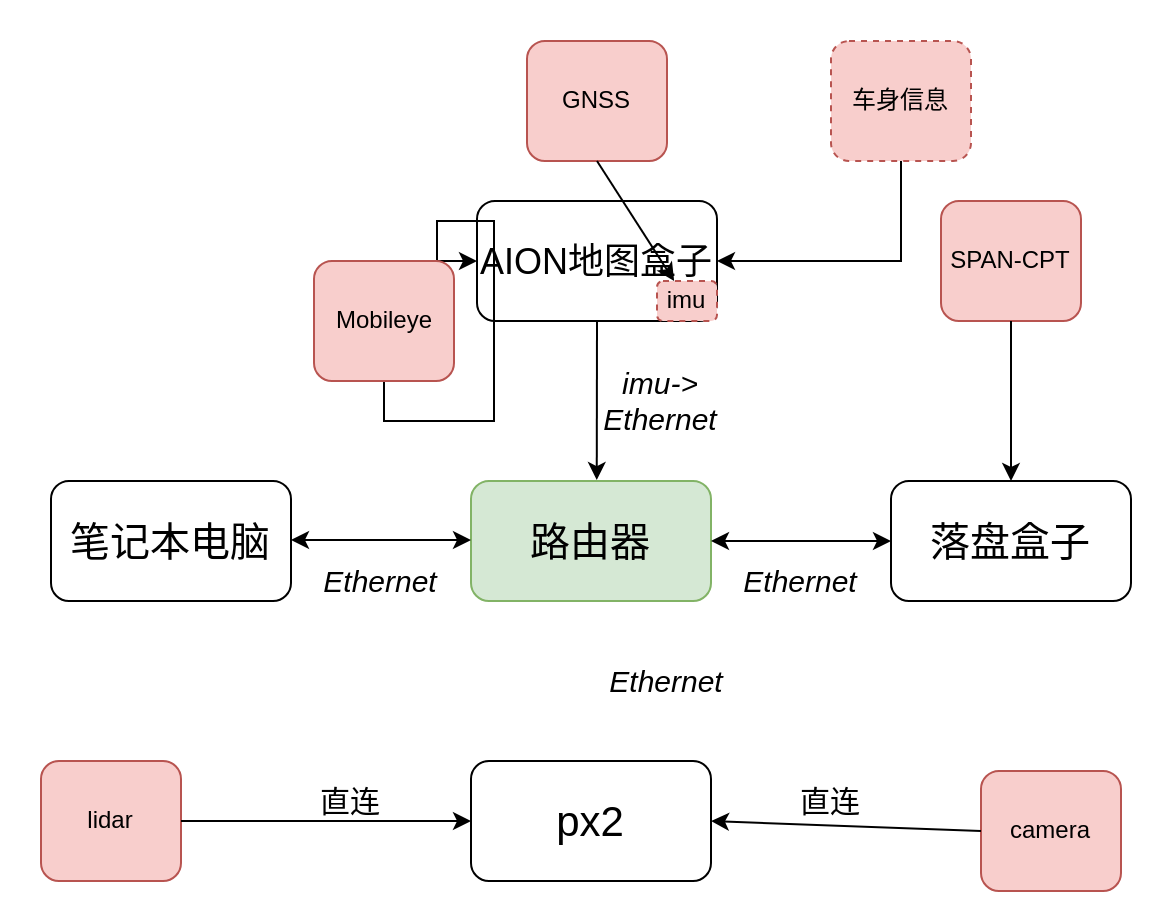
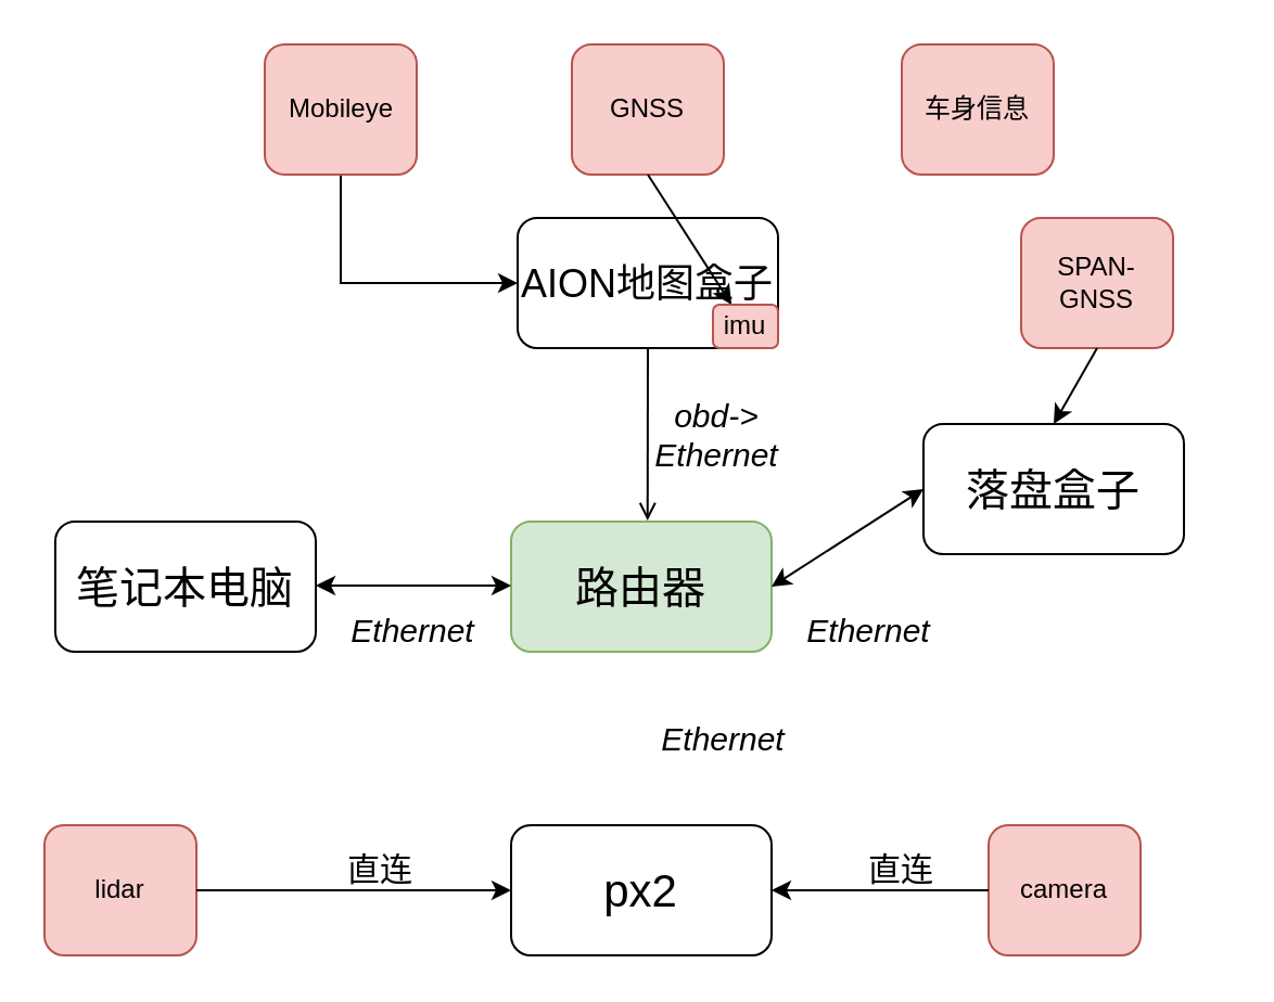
- <mxCell id="10" value="车身信息" style="rounded=1;whiteSpace=wrap;html=1;fillColor=#f8cecc;strokeColor=#b85450;dashed=1;" parent="1" vertex="1"><mxGeometry x="415" width="70" height="60" as="geometry" y="20" /></mxCell>
+ <mxCell id="10" value="车身信息" style="rounded=1;whiteSpace=wrap;html=1;fillColor=#f8cecc;strokeColor=#b85450;" parent="1" vertex="1"><mxGeometry x="415" width="70" height="60" as="geometry" y="20" /></mxCell>
- <mxCell id="9" style="edgeStyle=orthogonalEdgeStyle;rounded=0;orthogonalLoop=1;jettySize=auto;html=1;entryX=1;entryY=0.5;entryDx=0;entryDy=0;exitX=0.5;exitY=1;exitDx=0;exitDy=0;" parent="1" source="10" target="8" edge="1"><mxGeometry relative="1" as="geometry" /></mxCell>
- <mxCell id="19" value="SPAN-CPT" style="rounded=1;whiteSpace=wrap;html=1;fillColor=#f8cecc;strokeColor=#b85450;" parent="1" vertex="1"><mxGeometry x="470" y="100" width="70" height="60" as="geometry" /></mxCell>
+ <mxCell id="19" value="SPAN-GNSS" style="rounded=1;whiteSpace=wrap;html=1;fillColor=#f8cecc;strokeColor=#b85450;" parent="1" vertex="1"><mxGeometry x="470" y="100" width="70" height="60" as="geometry" /></mxCell>
- <mxCell id="22" value="imu" style="rounded=1;whiteSpace=wrap;html=1;fillColor=#f8cecc;strokeColor=#b85450;dashed=1;" parent="1" vertex="1"><mxGeometry x="328" y="140" width="30" height="20" as="geometry" /></mxCell>
+ <mxCell id="22" value="imu" style="rounded=1;whiteSpace=wrap;html=1;fillColor=#f8cecc;strokeColor=#b85450;" parent="1" vertex="1"><mxGeometry x="328" y="140" width="30" height="20" as="geometry" /></mxCell>
- <mxCell id="12" value="Mobileye" style="rounded=1;whiteSpace=wrap;html=1;fillColor=#f8cecc;strokeColor=#b85450;" parent="1" vertex="1"><mxGeometry x="156.5" y="130" width="70" height="60" as="geometry" /></mxCell>
+ <mxCell id="12" value="Mobileye" style="rounded=1;whiteSpace=wrap;html=1;fillColor=#f8cecc;strokeColor=#b85450;" parent="1" vertex="1"><mxGeometry x="121.5" width="70" height="60" as="geometry" y="20" /></mxCell>
- <mxCell id="14" value="&lt;font size=&quot;1&quot;&gt;&lt;em style=&quot;font-size: 15px&quot;&gt;imu-&amp;gt; Ethernet&lt;/em&gt;&lt;/font&gt;" style="text;html=1;strokeColor=none;fillColor=none;align=center;verticalAlign=middle;whiteSpace=wrap;rounded=0;" parent="1" vertex="1"><mxGeometry x="295" y="180" width="70" height="40" as="geometry" /></mxCell>
+ <mxCell id="14" value="&lt;font size=&quot;1&quot;&gt;&lt;em style=&quot;font-size: 15px&quot;&gt;obd-&amp;gt; Ethernet&lt;/em&gt;&lt;/font&gt;" style="text;html=1;strokeColor=none;fillColor=none;align=center;verticalAlign=middle;whiteSpace=wrap;rounded=0;" parent="1" vertex="1"><mxGeometry x="295" y="180" width="70" height="40" as="geometry" /></mxCell>
- <mxCell id="13" value="" style="endArrow=classic;html=1;exitX=0.5;exitY=1;exitDx=0;exitDy=0;entryX=0.524;entryY=-0.008;entryDx=0;entryDy=0;entryPerimeter=0;" parent="1" source="8" target="2" edge="1"><mxGeometry width="50" height="50" relative="1" as="geometry"><mxPoint x="85" y="510" as="sourcePoint" /><mxPoint x="135" y="460" as="targetPoint" /></mxGeometry></mxCell>
+ <mxCell id="13" value="" style="endArrow=open;html=1;exitX=0.5;exitY=1;exitDx=0;exitDy=0;entryX=0.524;entryY=-0.008;entryDx=0;entryDy=0;entryPerimeter=0;" parent="1" source="8" target="2" edge="1"><mxGeometry width="50" height="50" relative="1" as="geometry"><mxPoint x="85" y="510" as="sourcePoint" /><mxPoint x="135" y="460" as="targetPoint" /></mxGeometry></mxCell>
- <mxCell id="6" value="落盘盒子" style="rounded=1;whiteSpace=wrap;html=1;fontSize=20;" parent="1" vertex="1"><mxGeometry x="445" y="240" width="120" height="60" as="geometry" /></mxCell>
+ <mxCell id="6" value="落盘盒子" style="rounded=1;whiteSpace=wrap;html=1;fontSize=20;" parent="1" vertex="1"><mxGeometry x="425" y="195" width="120" height="60" as="geometry" /></mxCell>
- <mxCell id="4" value="camera" style="rounded=1;whiteSpace=wrap;html=1;fillColor=#f8cecc;strokeColor=#b85450;" parent="1" vertex="1"><mxGeometry x="490" y="385" width="70" height="60" as="geometry" /></mxCell>
+ <mxCell id="4" value="camera" style="rounded=1;whiteSpace=wrap;html=1;fillColor=#f8cecc;strokeColor=#b85450;" parent="1" vertex="1"><mxGeometry x="455" y="380" width="70" height="60" as="geometry" /></mxCell>
